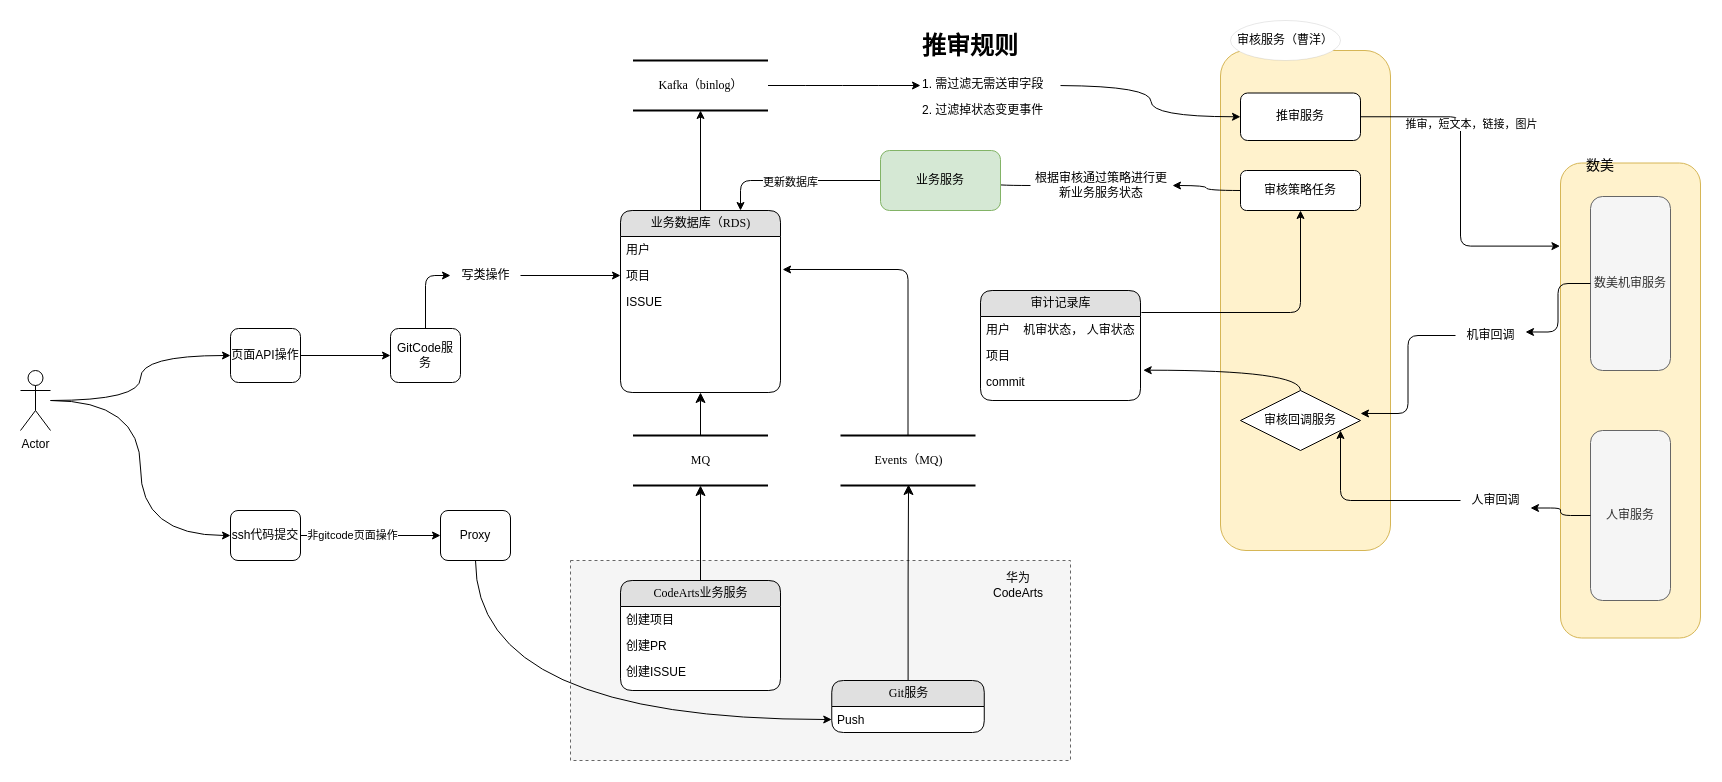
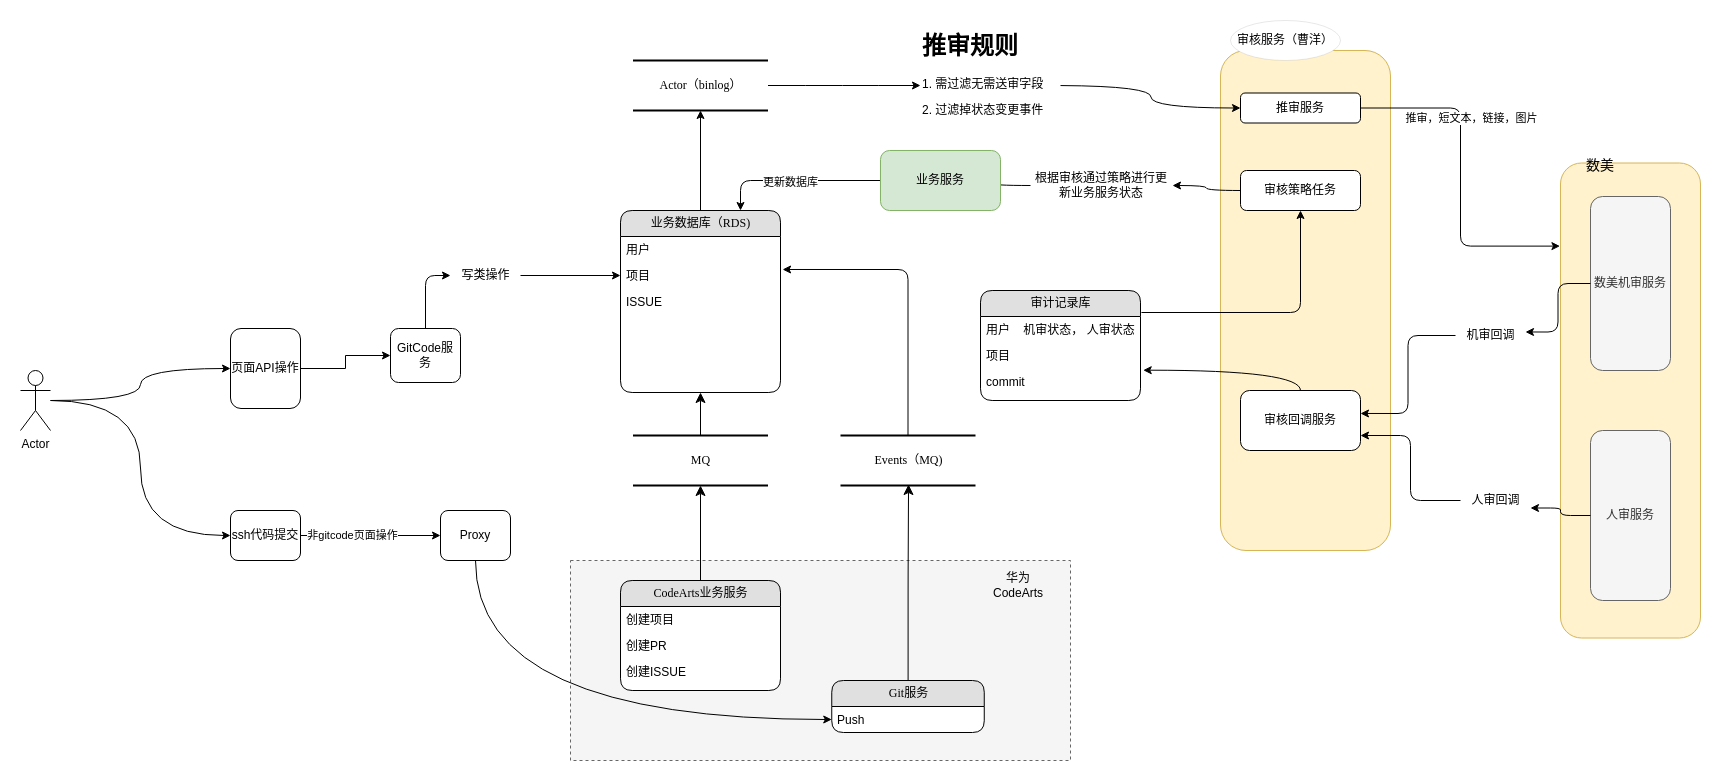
- <mxCell id="25" value="Kafka（binlog）" style="html=1;rounded=0;shadow=0;comic=0;labelBackgroundColor=none;strokeWidth=2;fontFamily=Verdana;fontSize=12;align=center;shape=mxgraph.ios7ui.horLines;" parent="1" vertex="1"><mxGeometry x="632.5" y="60" width="135" height="50" as="geometry" /></mxCell>
+ <mxCell id="25" value="Actor（binlog）" style="html=1;rounded=0;shadow=0;comic=0;labelBackgroundColor=none;strokeWidth=2;fontFamily=Verdana;fontSize=12;align=center;shape=mxgraph.ios7ui.horLines;" parent="1" vertex="1"><mxGeometry x="632.5" y="60" width="135" height="50" as="geometry" /></mxCell>
- <mxCell id="51" value="推审服务" style="rounded=1;whiteSpace=wrap;html=1;" vertex="1" parent="1"><mxGeometry x="1240" y="92.5" width="120" height="47.5" as="geometry" /></mxCell>
+ <mxCell id="51" value="推审服务" style="rounded=1;whiteSpace=wrap;html=1;" vertex="1" parent="1"><mxGeometry x="1240" y="92.5" width="120" height="30" as="geometry" /></mxCell>
- <mxCell id="31" value="页面API操作" style="rounded=1;whiteSpace=wrap;html=1;" parent="1" vertex="1"><mxGeometry x="230" y="328" width="70" height="54" as="geometry" /></mxCell>
+ <mxCell id="31" value="页面API操作" style="rounded=1;whiteSpace=wrap;html=1;" parent="1" vertex="1"><mxGeometry x="230" y="328" width="70" height="80" as="geometry" /></mxCell>
- <mxCell id="53" value="审核回调服务" style="rhombus;whiteSpace=wrap;html=1;" vertex="1" parent="1"><mxGeometry x="1240" y="390" width="120" height="60" as="geometry" /></mxCell>
+ <mxCell id="53" value="审核回调服务" style="rounded=1;whiteSpace=wrap;html=1;" vertex="1" parent="1"><mxGeometry x="1240" y="390" width="120" height="60" as="geometry" /></mxCell>
